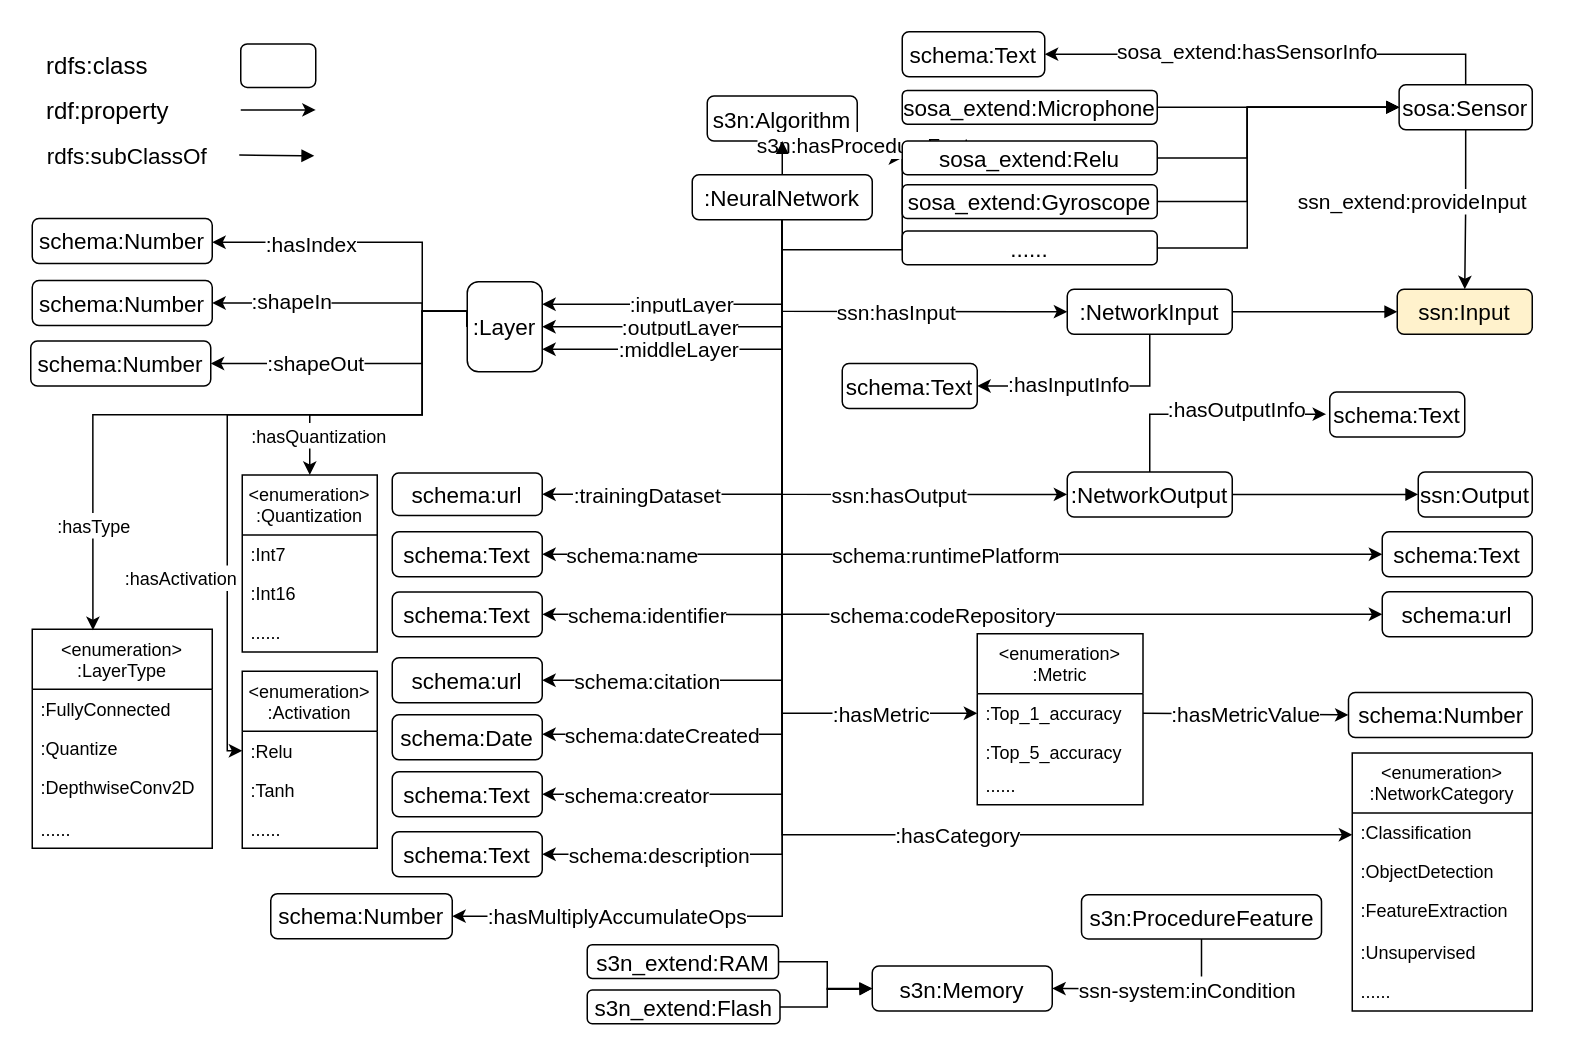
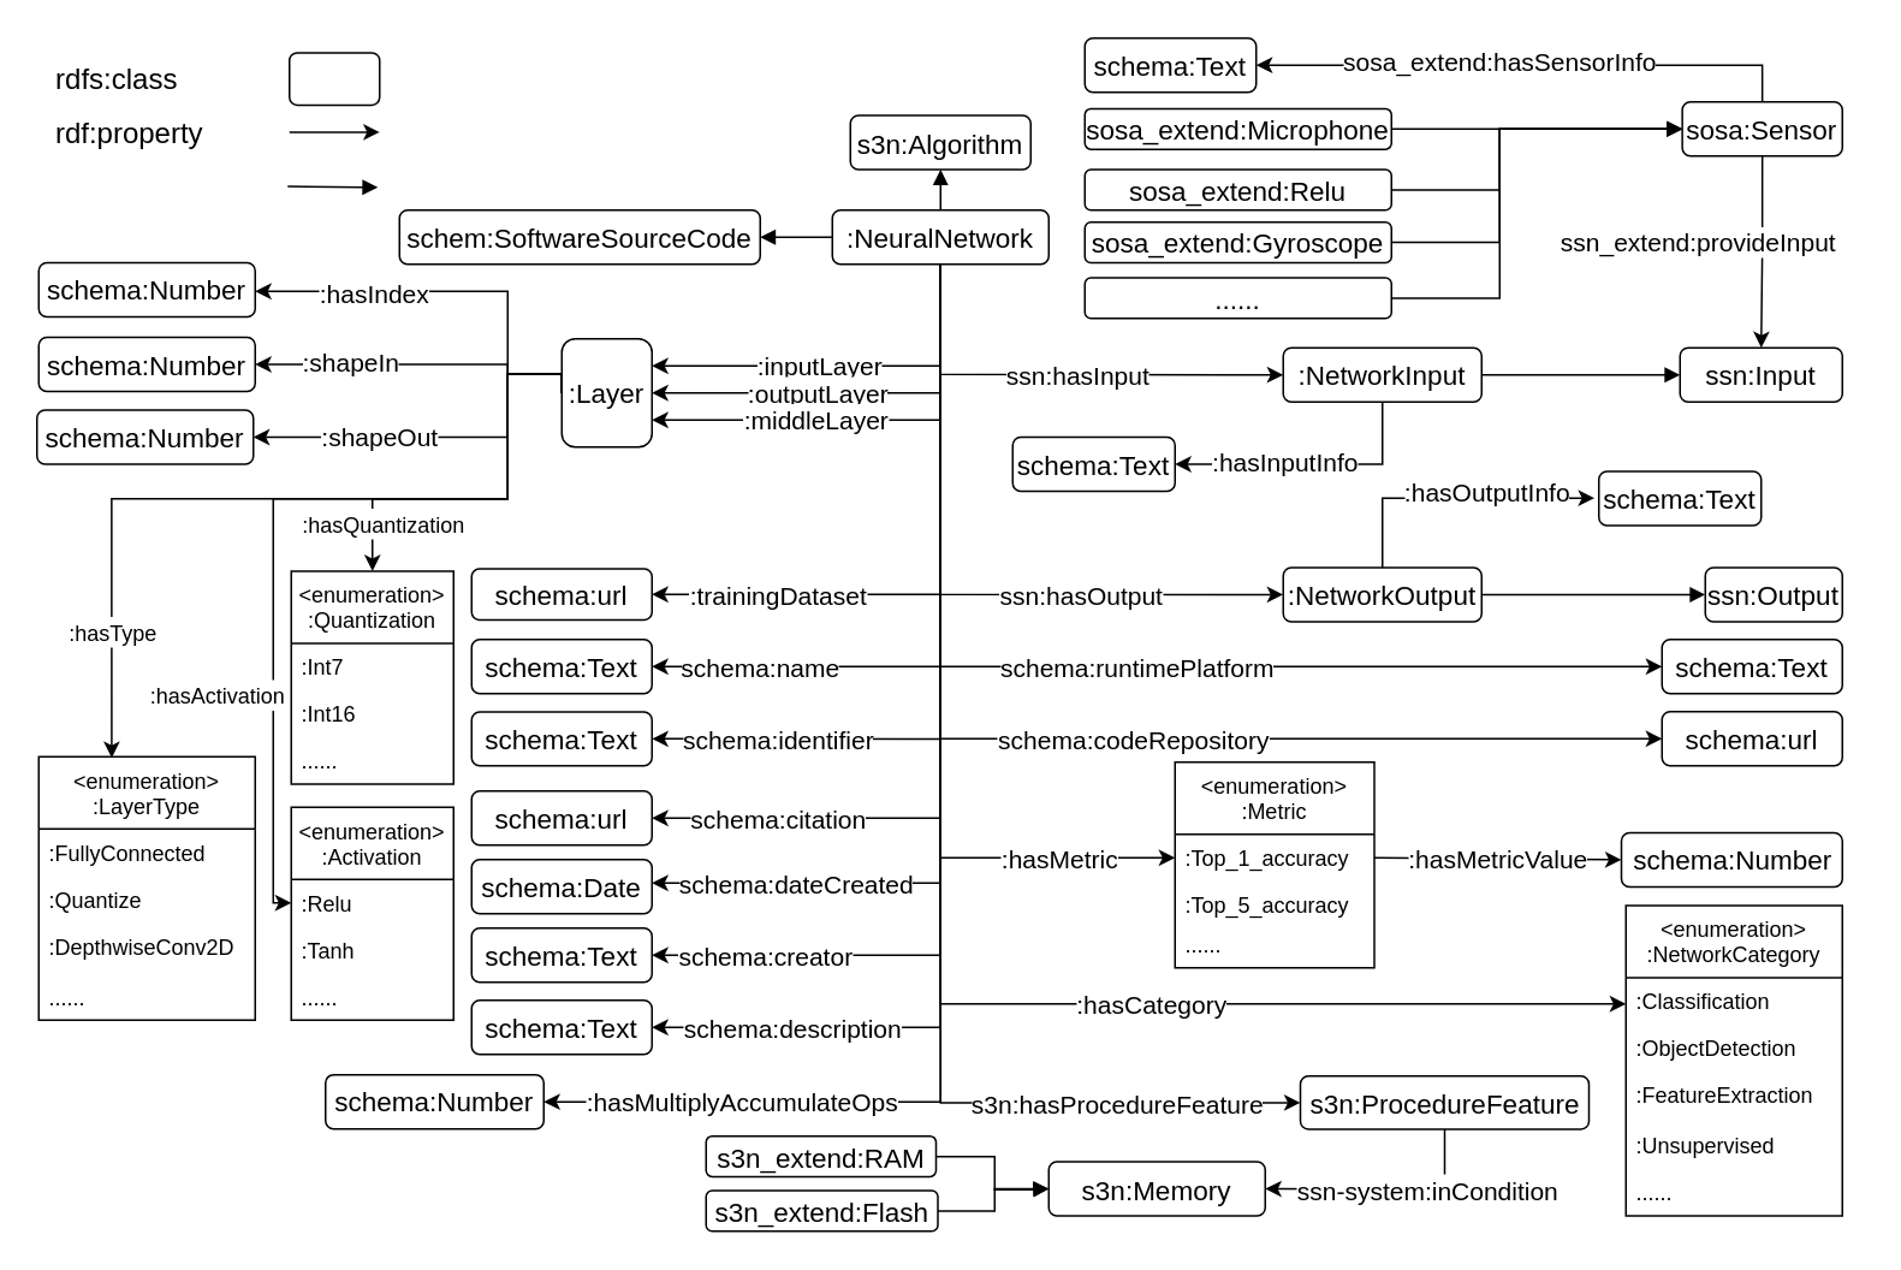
- <mxCell id="27" value="rdfs:subClassOf" style="text;html=1;align=center;verticalAlign=middle;resizable=0;points=[];autosize=1;strokeColor=none;fontSize=15;" parent="1" vertex="1"><mxGeometry x="24" y="93.25" width="120" height="20" as="geometry" /></mxCell>
+ <mxCell id="117" value="schem:SoftwareSourceCode" style="rounded=1;whiteSpace=wrap;html=1;fontSize=15;" vertex="1" parent="1"><mxGeometry x="221" y="116" width="200" height="30" as="geometry" /></mxCell>
+ <mxCell id="118" style="edgeStyle=orthogonalEdgeStyle;rounded=0;orthogonalLoop=1;jettySize=auto;html=1;exitX=0;exitY=0.5;exitDx=0;exitDy=0;entryX=1;entryY=0.5;entryDx=0;entryDy=0;fontSize=15;endArrow=block;endFill=1;" edge="1" parent="1" source="12" target="117"><mxGeometry relative="1" as="geometry"><mxPoint x="361" y="136" as="sourcePoint" /><mxPoint x="381" y="103.51" as="targetPoint" /><Array as="points"><mxPoint x="441" y="131" /><mxPoint x="441" y="131" /></Array></mxGeometry></mxCell>
- <mxCell id="8" value="&lt;font style=&quot;font-size: 14px&quot;&gt;s3n:hasProcedureFeature&lt;/font&gt;" style="edgeStyle=orthogonalEdgeStyle;rounded=0;orthogonalLoop=1;jettySize=auto;html=1;exitX=0.5;exitY=1;exitDx=0;exitDy=0;fontSize=15;endArrow=classic;endFill=1;" parent="1" source="12" target="106" edge="1"><mxGeometry x="0.696" relative="1" as="geometry"><mxPoint x="651" y="646" as="targetPoint" /><mxPoint as="offset" /></mxGeometry></mxCell>
+ <mxCell id="8" value="&lt;font style=&quot;font-size: 14px&quot;&gt;s3n:hasProcedureFeature&lt;/font&gt;" style="edgeStyle=orthogonalEdgeStyle;rounded=0;orthogonalLoop=1;jettySize=auto;html=1;exitX=0.5;exitY=1;exitDx=0;exitDy=0;fontSize=15;endArrow=classic;endFill=1;entryX=0;entryY=0.5;entryDx=0;entryDy=0;" parent="1" source="12" target="68" edge="1"><mxGeometry x="0.696" relative="1" as="geometry"><mxPoint x="651" y="646" as="targetPoint" /><mxPoint as="offset" /></mxGeometry></mxCell>
- <mxCell id="28" value="ssn:Input" style="rounded=1;whiteSpace=wrap;html=1;fontSize=15;fillColor=#fff2cc;" parent="1" vertex="1"><mxGeometry x="931" y="192.31" width="90" height="30" as="geometry" /></mxCell>
+ <mxCell id="28" value="ssn:Input" style="rounded=1;whiteSpace=wrap;html=1;fontSize=15;" parent="1" vertex="1"><mxGeometry x="931" y="192.31" width="90" height="30" as="geometry" /></mxCell>
